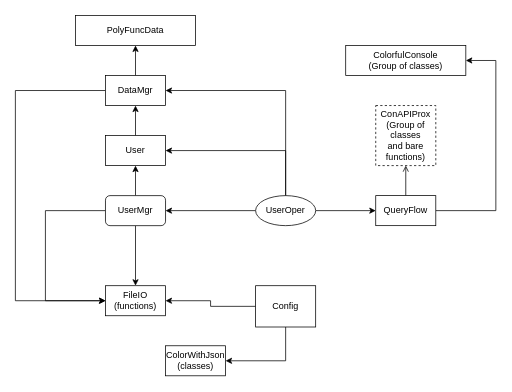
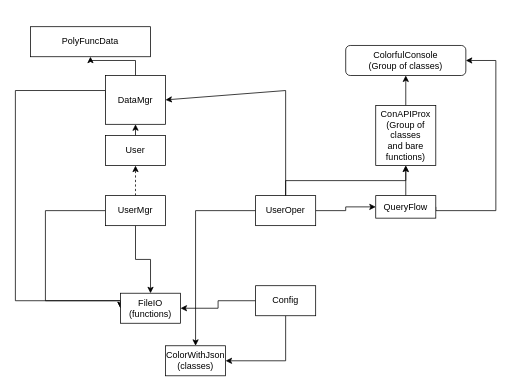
- <mxCell id="2" value="PolyFuncData" style="rounded=0;whiteSpace=wrap;html=1;gradientColor=none;" parent="1" vertex="1"><mxGeometry x="100" y="20" width="160" height="40" as="geometry" /></mxCell>
+ <mxCell id="2" value="PolyFuncData" style="rounded=0;whiteSpace=wrap;html=1;gradientColor=none;" parent="1" vertex="1"><mxGeometry x="40" y="35" width="160" height="40" as="geometry" /></mxCell>
- <mxCell id="21" value="ColorfulConsole&lt;br&gt;(Group of classes)" style="rounded=0;whiteSpace=wrap;html=1;gradientColor=none;" parent="1" vertex="1"><mxGeometry x="460" y="60" width="160" height="40" as="geometry" /></mxCell>
+ <mxCell id="21" value="ColorfulConsole&lt;br&gt;(Group of classes)" style="whiteSpace=wrap;html=1;gradientColor=none;rounded=1;" parent="1" vertex="1"><mxGeometry x="460" y="60" width="160" height="40" as="geometry" /></mxCell>
- <mxCell id="5" value="DataMgr" style="rounded=0;whiteSpace=wrap;html=1;gradientColor=none;" parent="1" vertex="1"><mxGeometry x="140" y="100" width="80" height="40" as="geometry" /></mxCell>
+ <mxCell id="5" value="DataMgr" style="rounded=0;whiteSpace=wrap;html=1;gradientColor=none;" parent="1" vertex="1"><mxGeometry x="140" y="100" width="80" height="65" as="geometry" /></mxCell>
+ <mxCell id="19" value="" style="edgeStyle=orthogonalEdgeStyle;rounded=0;orthogonalLoop=1;jettySize=auto;html=1;" edge="1" parent="1" source="20" target="21"><mxGeometry relative="1" as="geometry" /></mxCell>
- <mxCell id="20" value="ConAPIProx&lt;br&gt;(Group of classes &lt;br&gt;and bare functions)" style="rounded=0;whiteSpace=wrap;html=1;gradientColor=none;dashed=1;" parent="1" vertex="1"><mxGeometry x="500" y="140" width="80" height="80" as="geometry" /></mxCell>
+ <mxCell id="20" value="ConAPIProx&lt;br&gt;(Group of classes &lt;br&gt;and bare functions)" style="rounded=0;whiteSpace=wrap;html=1;gradientColor=none;" parent="1" vertex="1"><mxGeometry x="500" y="140" width="80" height="80" as="geometry" /></mxCell>
- <mxCell id="13" value="" style="edgeStyle=orthogonalEdgeStyle;rounded=0;jumpStyle=none;orthogonalLoop=1;jettySize=auto;html=1;exitX=0.5;exitY=0;exitDx=0;exitDy=0;entryX=1;entryY=0.5;entryDx=0;entryDy=0;" parent="1" source="15" target="7" edge="1"><mxGeometry y="30" relative="1" as="geometry"><mxPoint as="offset" /></mxGeometry></mxCell>
+ <mxCell id="13" value="" style="edgeStyle=orthogonalEdgeStyle;rounded=0;jumpStyle=none;orthogonalLoop=1;jettySize=auto;html=1;exitX=0.5;exitY=0;exitDx=0;exitDy=0;" parent="1" source="15" target="20" edge="1"><mxGeometry y="30" relative="1" as="geometry"><mxPoint as="offset" /></mxGeometry></mxCell>
- <mxCell id="10" value="" style="edgeStyle=orthogonalEdgeStyle;rounded=0;orthogonalLoop=1;jettySize=auto;html=1;" edge="1" parent="1" source="11" target="7"><mxGeometry relative="1" as="geometry" /></mxCell>
+ <mxCell id="10" value="" style="edgeStyle=orthogonalEdgeStyle;rounded=0;orthogonalLoop=1;jettySize=auto;html=1;dashed=1;" edge="1" parent="1" source="11" target="7"><mxGeometry relative="1" as="geometry" /></mxCell>
- <mxCell id="11" value="UserMgr" style="whiteSpace=wrap;html=1;gradientColor=none;rounded=1;" parent="1" vertex="1"><mxGeometry x="140" y="260" width="80" height="40" as="geometry" /></mxCell>
+ <mxCell id="11" value="UserMgr" style="rounded=0;whiteSpace=wrap;html=1;gradientColor=none;" parent="1" vertex="1"><mxGeometry x="140" y="260" width="80" height="40" as="geometry" /></mxCell>
- <mxCell id="14" style="edgeStyle=orthogonalEdgeStyle;rounded=0;orthogonalLoop=1;jettySize=auto;html=1;exitX=0;exitY=0.5;exitDx=0;exitDy=0;entryX=1;entryY=0.5;entryDx=0;entryDy=0;" edge="1" parent="1" source="15" target="11"><mxGeometry relative="1" as="geometry" /></mxCell>
+ <mxCell id="14" style="edgeStyle=orthogonalEdgeStyle;rounded=0;orthogonalLoop=1;jettySize=auto;html=1;exitX=0;exitY=0.5;exitDx=0;exitDy=0;" edge="1" parent="1" source="15" target="25"><mxGeometry relative="1" as="geometry" /></mxCell>
- <mxCell id="15" value="UserOper" style="ellipse;whiteSpace=wrap;html=1;gradientColor=none;" parent="1" vertex="1"><mxGeometry x="340" y="260" width="80" height="40" as="geometry" /></mxCell>
+ <mxCell id="15" value="UserOper" style="rounded=0;whiteSpace=wrap;html=1;gradientColor=none;" parent="1" vertex="1"><mxGeometry x="340" y="260" width="80" height="40" as="geometry" /></mxCell>
- <mxCell id="18" value="QueryFlow" style="rounded=0;whiteSpace=wrap;html=1;gradientColor=none;" parent="1" vertex="1"><mxGeometry x="500" y="260" width="80" height="40" as="geometry" /></mxCell>
+ <mxCell id="18" value="QueryFlow" style="rounded=0;whiteSpace=wrap;html=1;gradientColor=none;" parent="1" vertex="1"><mxGeometry x="500" y="260" width="80" height="30" as="geometry" /></mxCell>
- <mxCell id="27" value="FileIO&lt;br&gt;(functions)" style="rounded=0;whiteSpace=wrap;html=1;gradientColor=none;" parent="1" vertex="1"><mxGeometry x="140" y="380" width="80" height="40" as="geometry" /></mxCell>
+ <mxCell id="27" value="FileIO&lt;br&gt;(functions)" style="rounded=0;whiteSpace=wrap;html=1;gradientColor=none;" parent="1" vertex="1"><mxGeometry x="160" y="390" width="80" height="40" as="geometry" /></mxCell>
- <mxCell id="24" value="Config" style="rounded=0;whiteSpace=wrap;html=1;gradientColor=none;" parent="1" vertex="1"><mxGeometry x="340" y="380" width="80" height="55" as="geometry" /></mxCell>
+ <mxCell id="24" value="Config" style="rounded=0;whiteSpace=wrap;html=1;gradientColor=none;" parent="1" vertex="1"><mxGeometry x="340" y="380" width="80" height="40" as="geometry" /></mxCell>
